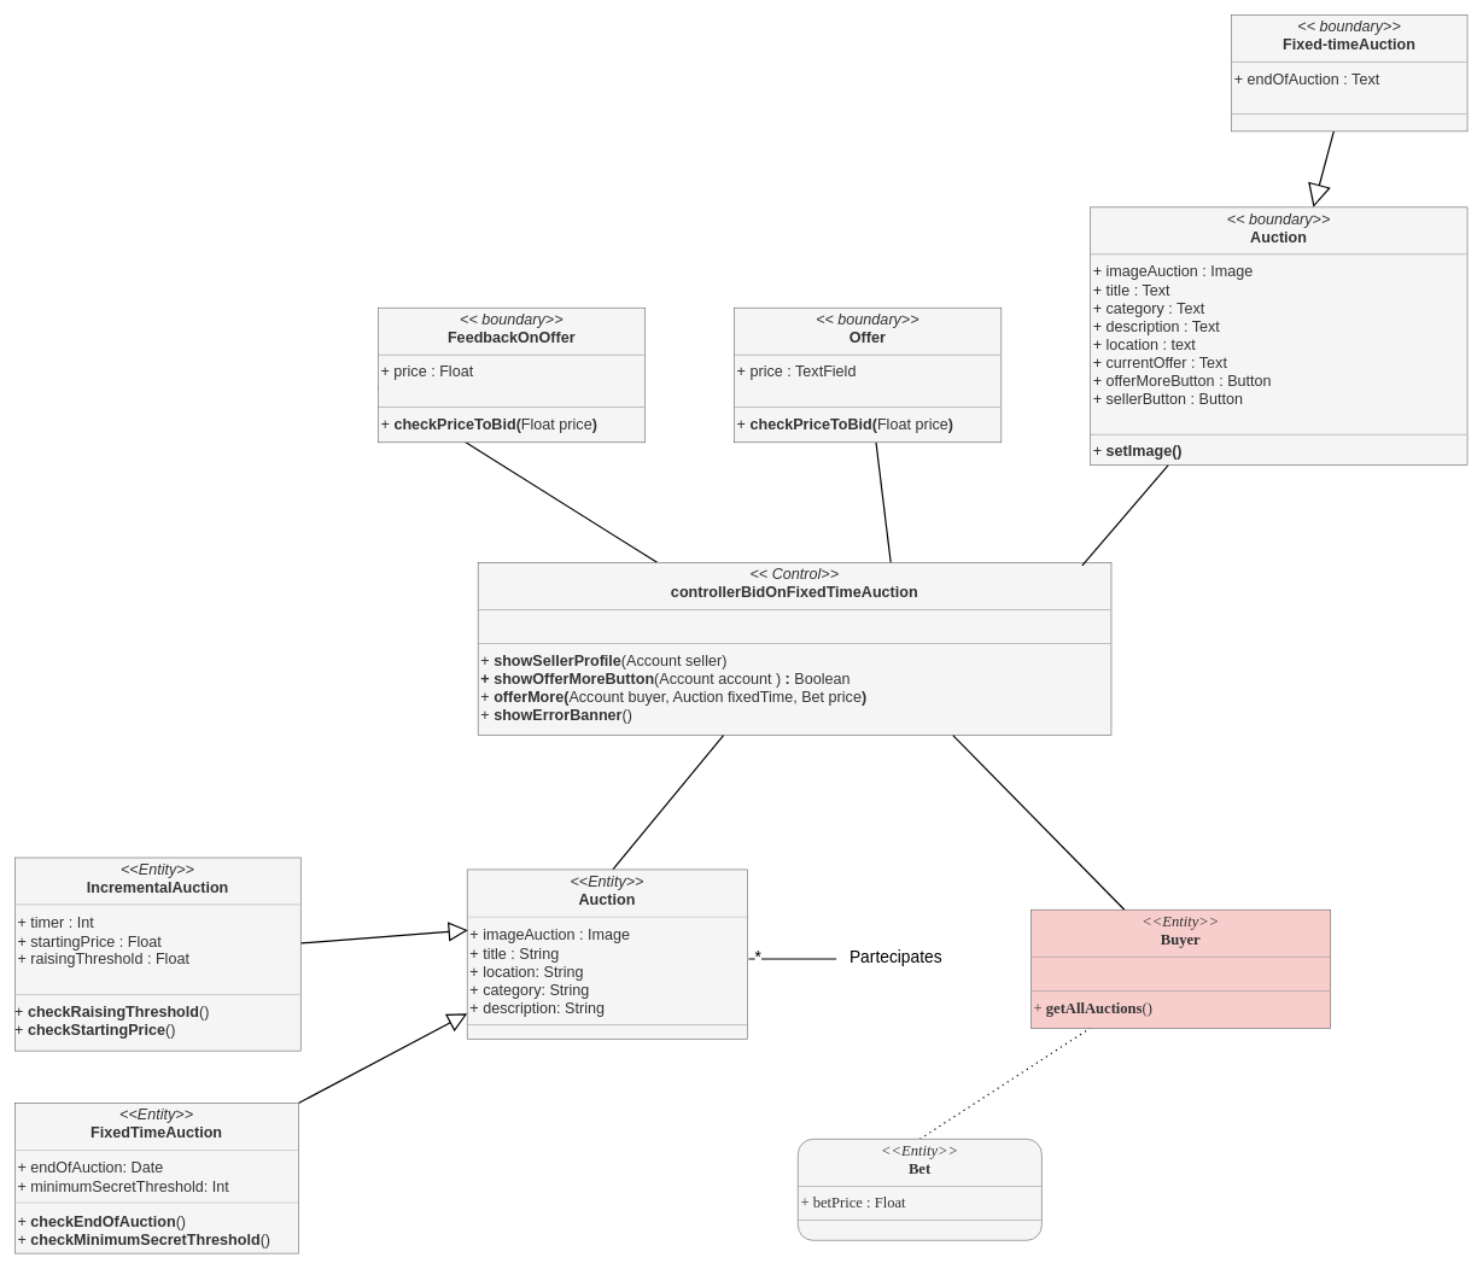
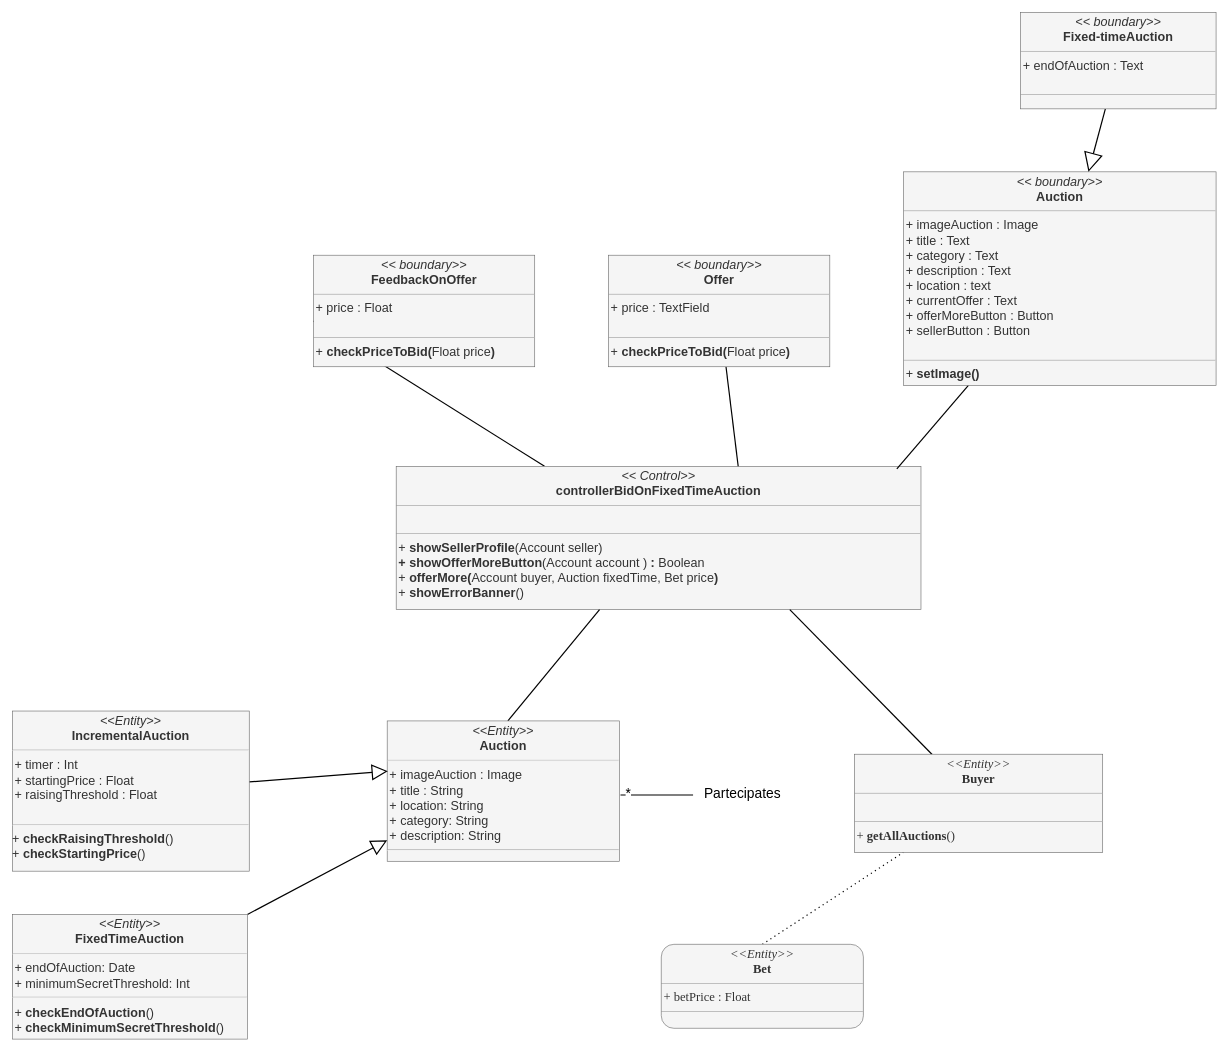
- <mxCell id="17" value="&lt;p style=&quot;margin: 4px 0px 0px; text-align: center; font-size: 21px;&quot;&gt;&lt;font style=&quot;font-size: 21px;&quot;&gt;&lt;i style=&quot;&quot;&gt;&amp;lt;&amp;lt;Entity&amp;gt;&amp;gt;&lt;/i&gt;&lt;br&gt;&lt;b style=&quot;&quot;&gt;Buyer&lt;/b&gt;&lt;/font&gt;&lt;/p&gt;&lt;hr style=&quot;font-size: 21px;&quot; size=&quot;1&quot;&gt;&lt;p style=&quot;margin: 0px 0px 0px 4px; font-size: 21px;&quot;&gt;&lt;br&gt;&lt;/p&gt;&lt;hr style=&quot;font-size: 21px;&quot; size=&quot;1&quot;&gt;&lt;p style=&quot;margin: 0px 0px 0px 4px; font-size: 21px;&quot;&gt;&lt;font style=&quot;font-size: 21px;&quot;&gt;+ &lt;b&gt;getAllAuctions&lt;/b&gt;()&lt;/font&gt;&lt;/p&gt;&lt;p style=&quot;margin: 0px 0px 0px 4px; font-size: 21px;&quot;&gt;&lt;br&gt;&lt;/p&gt;" style="verticalAlign=top;align=left;overflow=fill;fontSize=12;fontFamily=SF PRO;html=1;fillColor=#f8cecc;fontColor=#333333;strokeColor=#666666;rounded=0;" parent="1" vertex="1"><mxGeometry x="1424" y="1257" width="414" height="164" as="geometry" /></mxCell>
+ <mxCell id="17" value="&lt;p style=&quot;margin: 4px 0px 0px; text-align: center; font-size: 21px;&quot;&gt;&lt;font style=&quot;font-size: 21px;&quot;&gt;&lt;i style=&quot;&quot;&gt;&amp;lt;&amp;lt;Entity&amp;gt;&amp;gt;&lt;/i&gt;&lt;br&gt;&lt;b style=&quot;&quot;&gt;Buyer&lt;/b&gt;&lt;/font&gt;&lt;/p&gt;&lt;hr style=&quot;font-size: 21px;&quot; size=&quot;1&quot;&gt;&lt;p style=&quot;margin: 0px 0px 0px 4px; font-size: 21px;&quot;&gt;&lt;br&gt;&lt;/p&gt;&lt;hr style=&quot;font-size: 21px;&quot; size=&quot;1&quot;&gt;&lt;p style=&quot;margin: 0px 0px 0px 4px; font-size: 21px;&quot;&gt;&lt;font style=&quot;font-size: 21px;&quot;&gt;+ &lt;b&gt;getAllAuctions&lt;/b&gt;()&lt;/font&gt;&lt;/p&gt;&lt;p style=&quot;margin: 0px 0px 0px 4px; font-size: 21px;&quot;&gt;&lt;br&gt;&lt;/p&gt;" style="verticalAlign=top;align=left;overflow=fill;fontSize=12;fontFamily=SF PRO;html=1;fillColor=#f5f5f5;fontColor=#333333;strokeColor=#666666;rounded=0;" parent="1" vertex="1"><mxGeometry x="1424" y="1257" width="414" height="164" as="geometry" /></mxCell>
